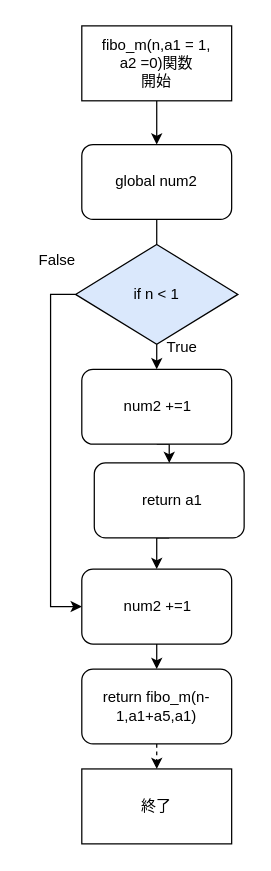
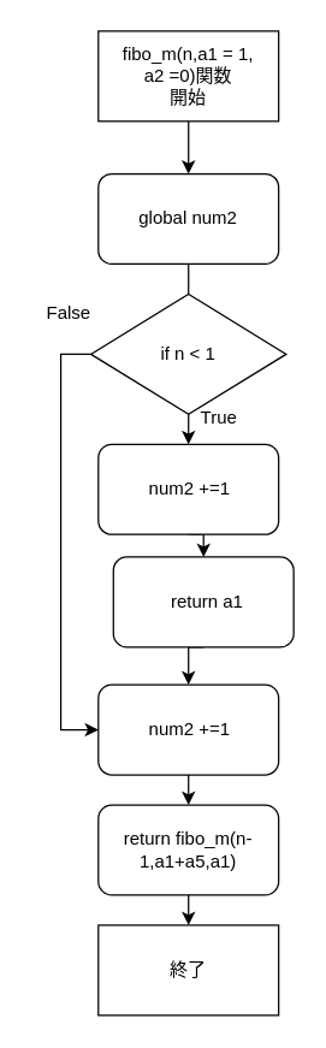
- <mxCell id="8" value="if n &amp;lt; 1" style="rhombus;whiteSpace=wrap;html=1;fillColor=#dae8fc;" vertex="1" parent="1"><mxGeometry x="60" y="195" width="130" height="80" as="geometry" /></mxCell>
+ <mxCell id="8" value="if n &amp;lt; 1" style="rhombus;whiteSpace=wrap;html=1;" vertex="1" parent="1"><mxGeometry x="60" y="195" width="130" height="80" as="geometry" /></mxCell>
- <mxCell id="13" style="edgeStyle=orthogonalEdgeStyle;rounded=0;orthogonalLoop=1;jettySize=auto;html=1;exitX=0.5;exitY=1;exitDx=0;exitDy=0;entryX=0.5;entryY=0;entryDx=0;entryDy=0;dashed=1;" edge="1" parent="1" source="14" target="17"><mxGeometry relative="1" as="geometry" /></mxCell>
+ <mxCell id="13" style="edgeStyle=orthogonalEdgeStyle;rounded=0;orthogonalLoop=1;jettySize=auto;html=1;exitX=0.5;exitY=1;exitDx=0;exitDy=0;entryX=0.5;entryY=0;entryDx=0;entryDy=0;" edge="1" parent="1" source="14" target="17"><mxGeometry relative="1" as="geometry" /></mxCell>
